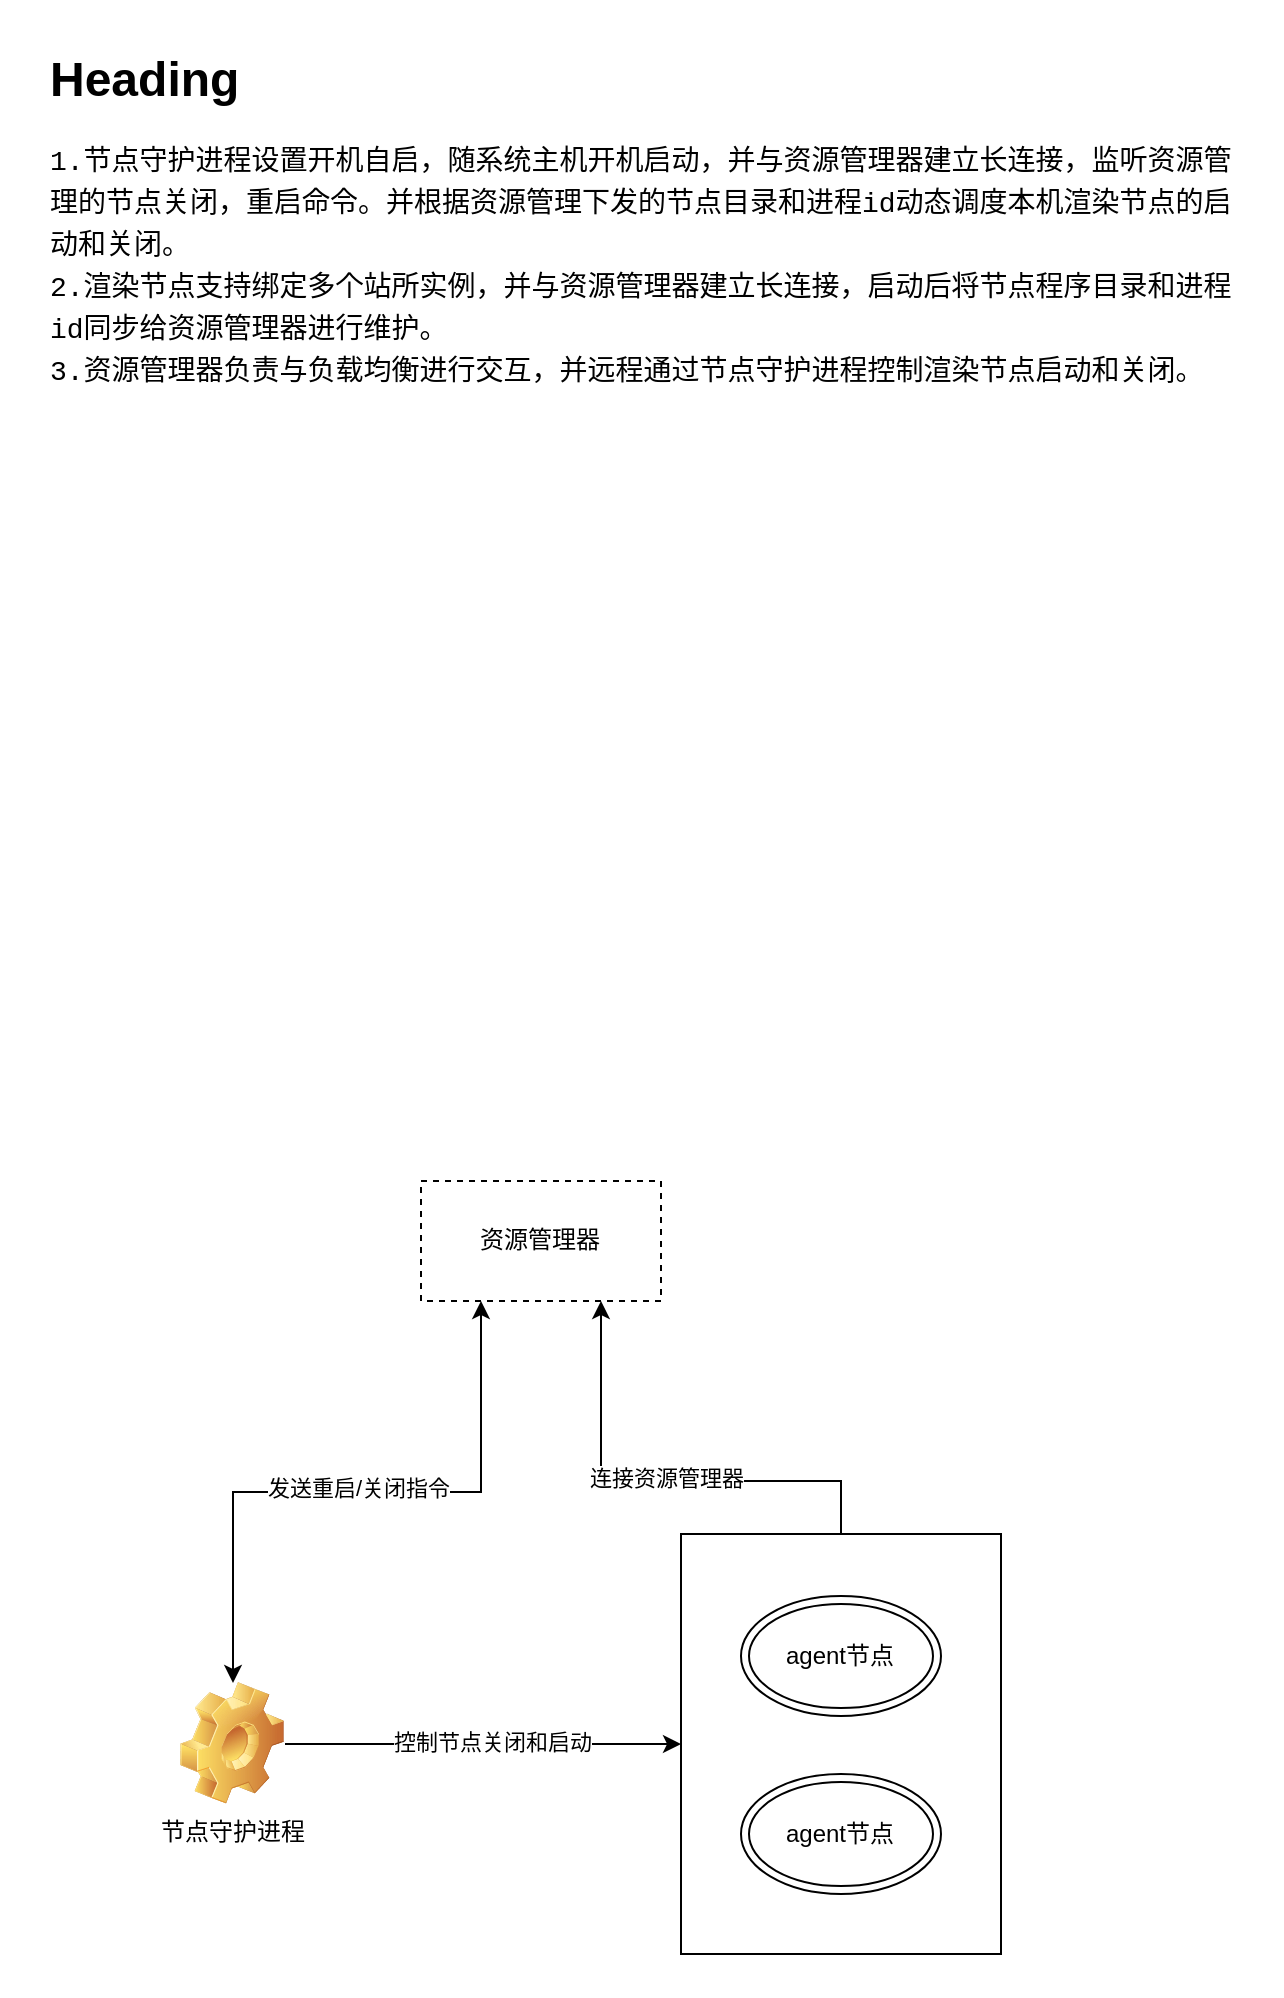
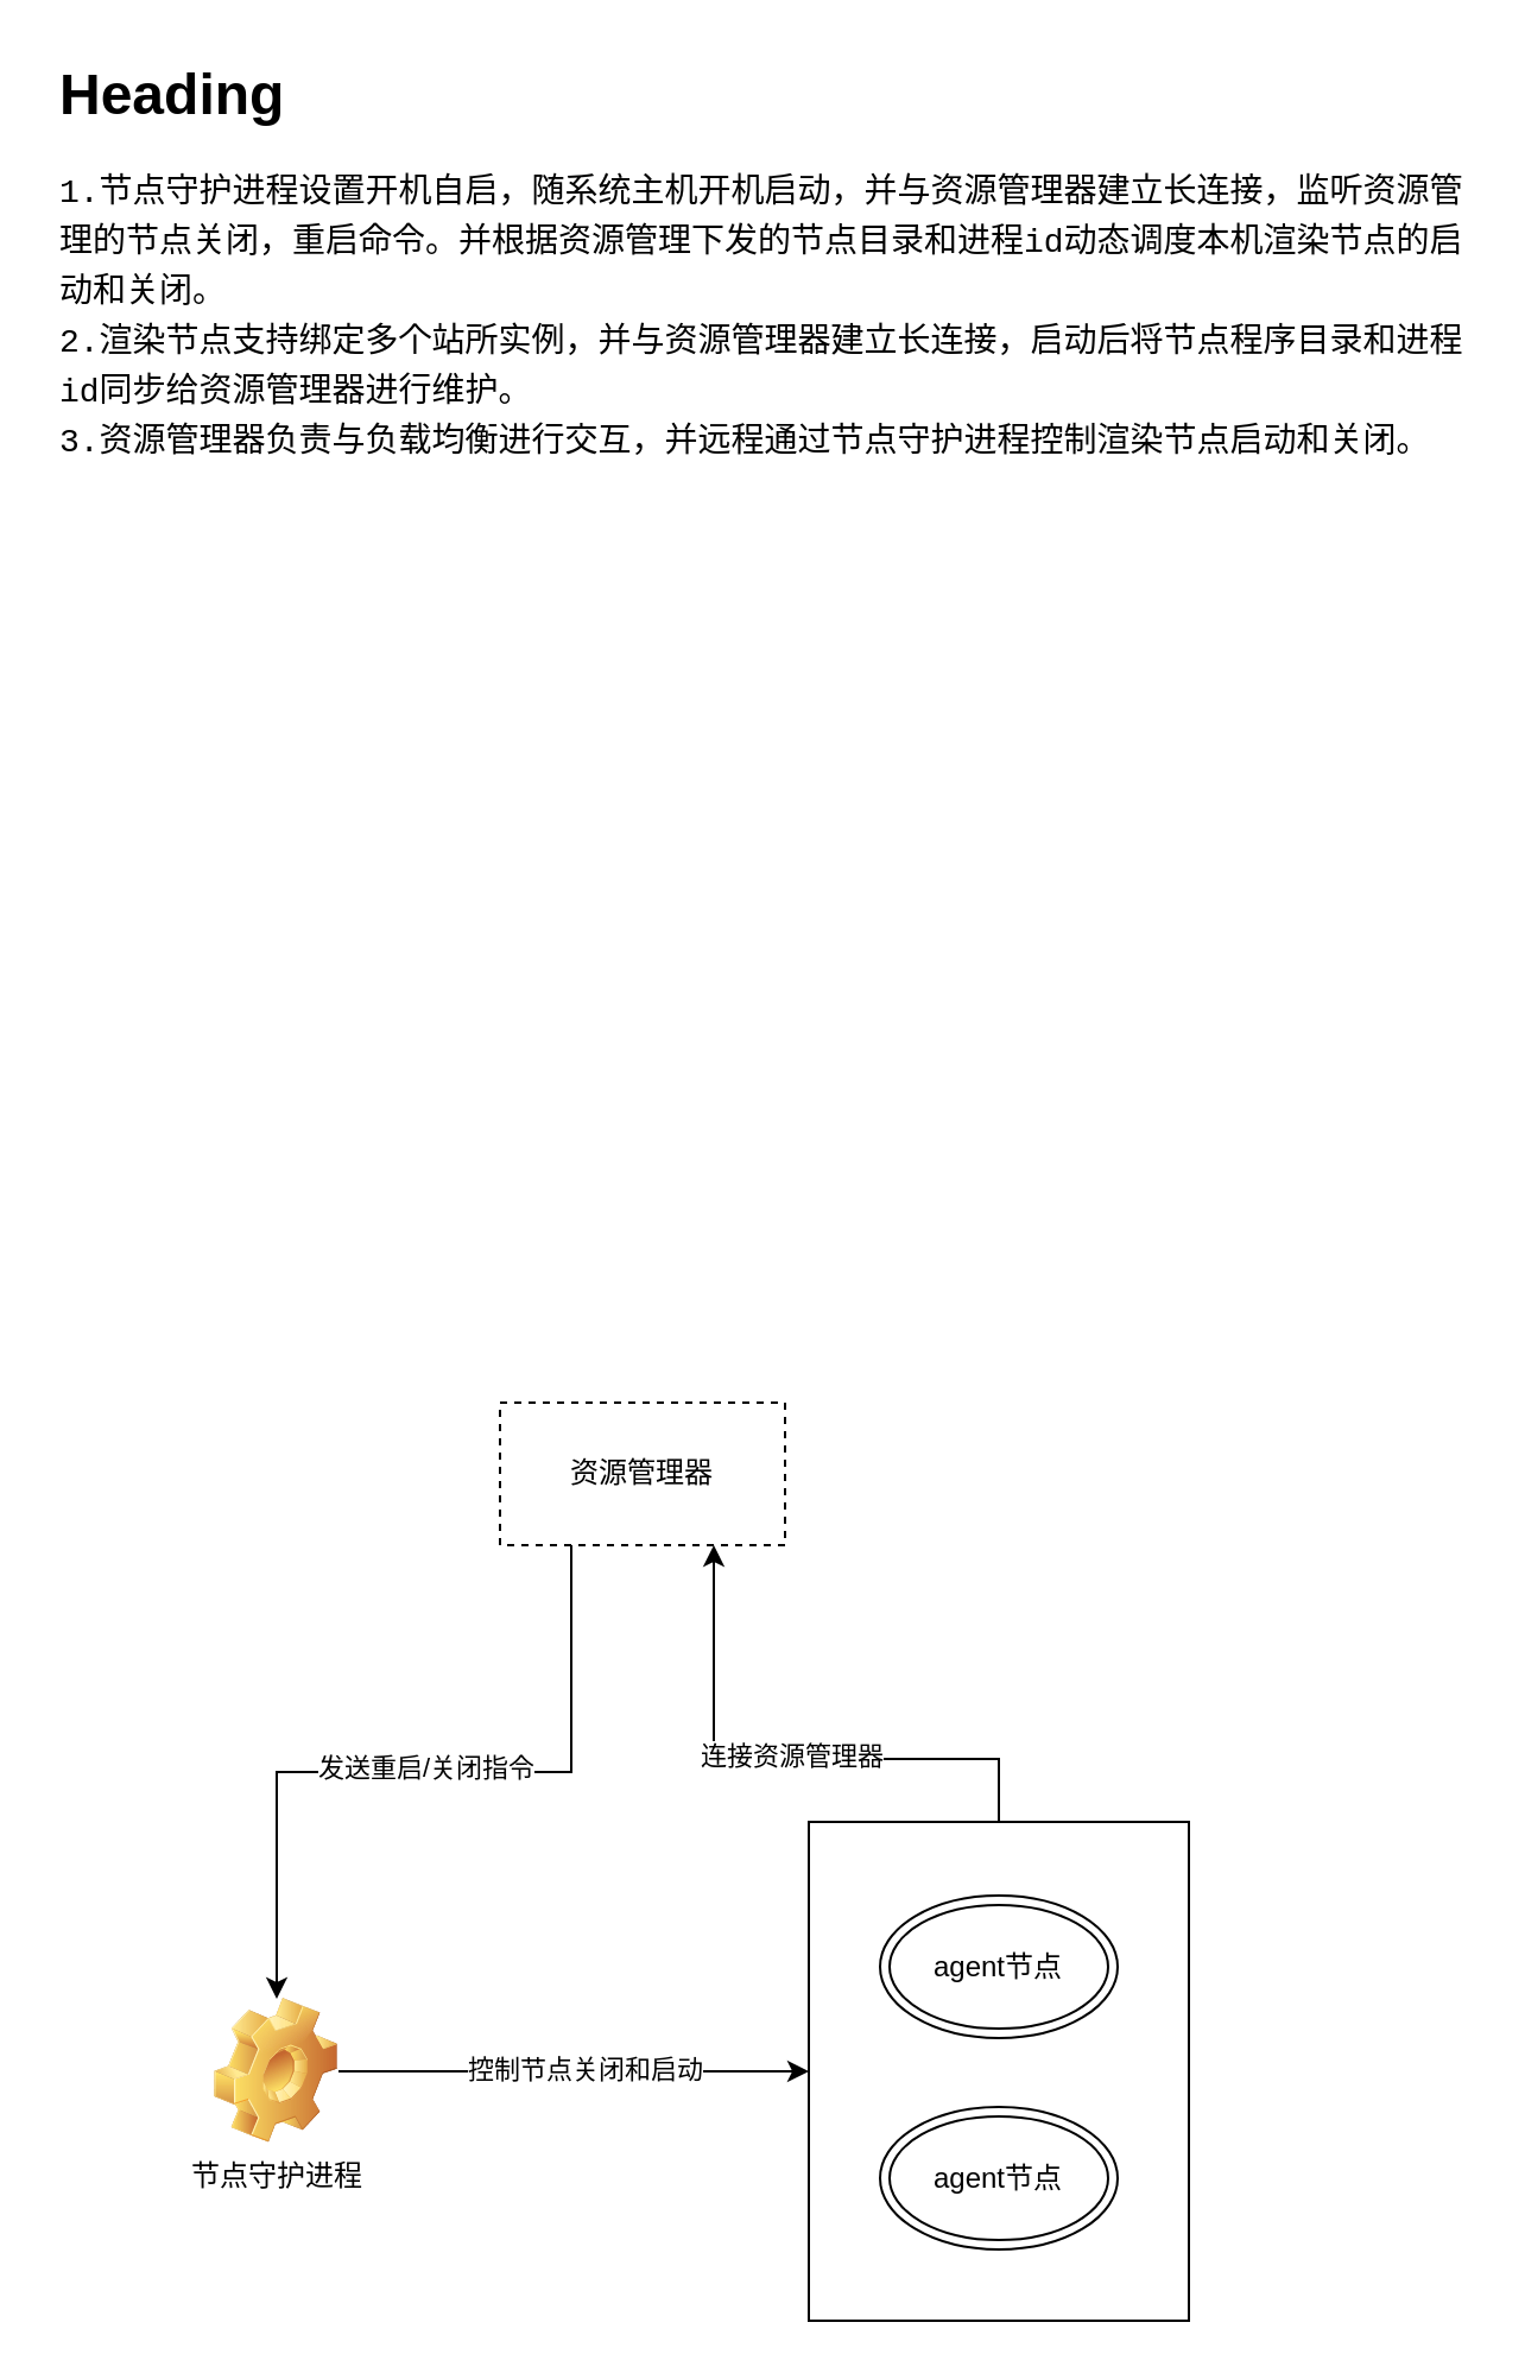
- <mxCell id="4" style="edgeStyle=orthogonalEdgeStyle;rounded=0;orthogonalLoop=1;jettySize=auto;html=1;exitX=0.5;exitY=0;exitDx=0;exitDy=0;entryX=0.25;entryY=1;entryDx=0;entryDy=0;startArrow=classic;startFill=1;" edge="1" parent="1" source="8" target="3"><mxGeometry relative="1" as="geometry" /></mxCell>
+ <mxCell id="4" style="edgeStyle=orthogonalEdgeStyle;rounded=0;orthogonalLoop=1;jettySize=auto;html=1;exitX=0.5;exitY=0;exitDx=0;exitDy=0;entryX=0.25;entryY=1;entryDx=0;entryDy=0;startArrow=classic;startFill=1;endArrow=none;" edge="1" parent="1" source="8" target="3"><mxGeometry relative="1" as="geometry" /></mxCell>
